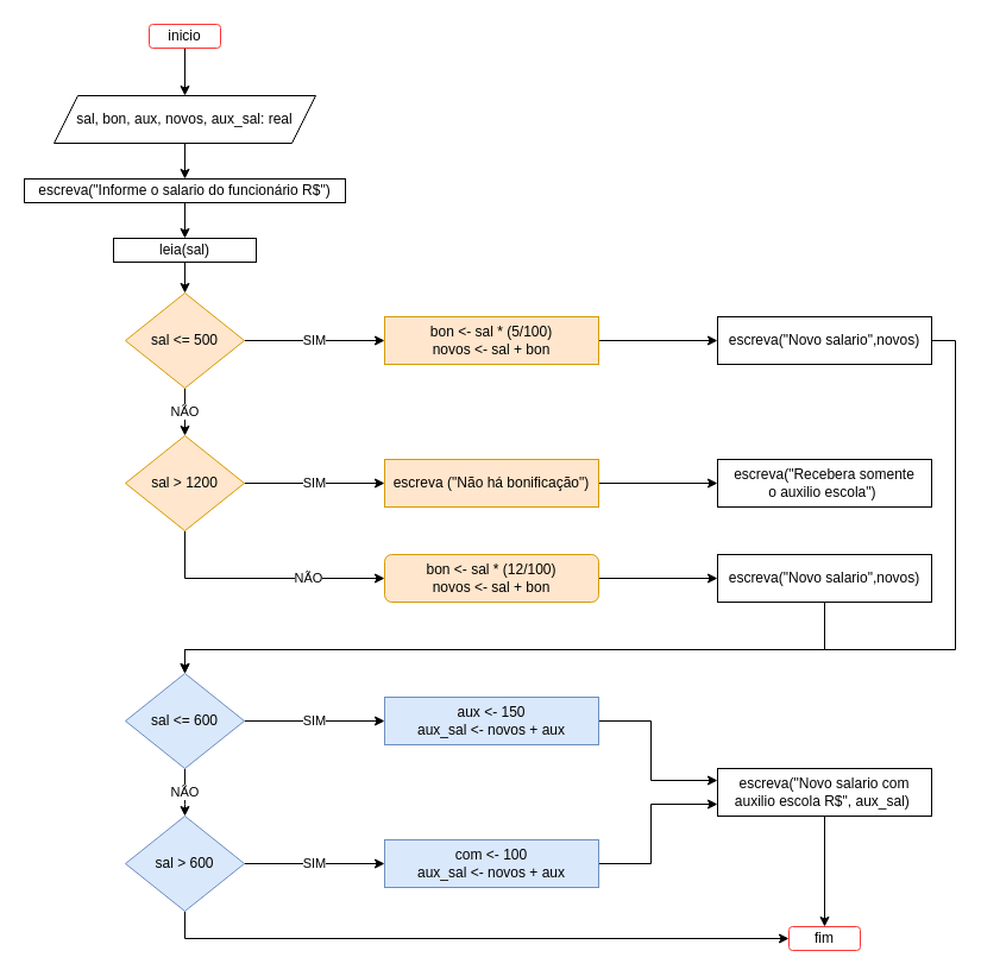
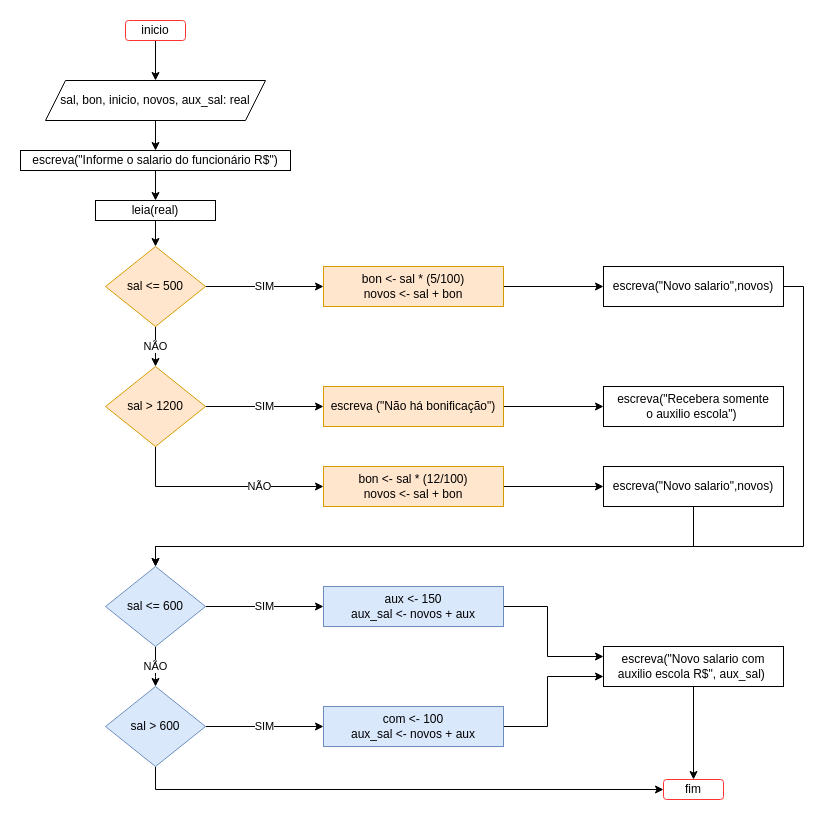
- <mxCell id="6" value="sal, bon, aux, novos, aux_sal: real" style="shape=parallelogram;perimeter=parallelogramPerimeter;whiteSpace=wrap;html=1;fixedSize=1;" vertex="1" parent="1"><mxGeometry x="45" y="80" width="220" height="40" as="geometry" /></mxCell>
+ <mxCell id="6" value="sal, bon, inicio, novos, aux_sal: real" style="shape=parallelogram;perimeter=parallelogramPerimeter;whiteSpace=wrap;html=1;fixedSize=1;" vertex="1" parent="1"><mxGeometry x="45" y="80" width="220" height="40" as="geometry" /></mxCell>
- <mxCell id="10" value="leia(sal)" style="whiteSpace=wrap;html=1;" vertex="1" parent="1"><mxGeometry x="95" y="200" width="120" height="20" as="geometry" /></mxCell>
+ <mxCell id="10" value="leia(real)" style="whiteSpace=wrap;html=1;" vertex="1" parent="1"><mxGeometry x="95" y="200" width="120" height="20" as="geometry" /></mxCell>
- <mxCell id="17" value="bon &amp;lt;- sal * (12/100)&lt;br&gt;novos &amp;lt;- sal + bon" style="whiteSpace=wrap;html=1;fillColor=#ffe6cc;strokeColor=#d79b00;rounded=1;" vertex="1" parent="1"><mxGeometry x="323" y="466" width="180" height="40" as="geometry" /></mxCell>
+ <mxCell id="17" value="bon &amp;lt;- sal * (12/100)&lt;br&gt;novos &amp;lt;- sal + bon" style="whiteSpace=wrap;html=1;fillColor=#ffe6cc;strokeColor=#d79b00;" vertex="1" parent="1"><mxGeometry x="323" y="466" width="180" height="40" as="geometry" /></mxCell>
